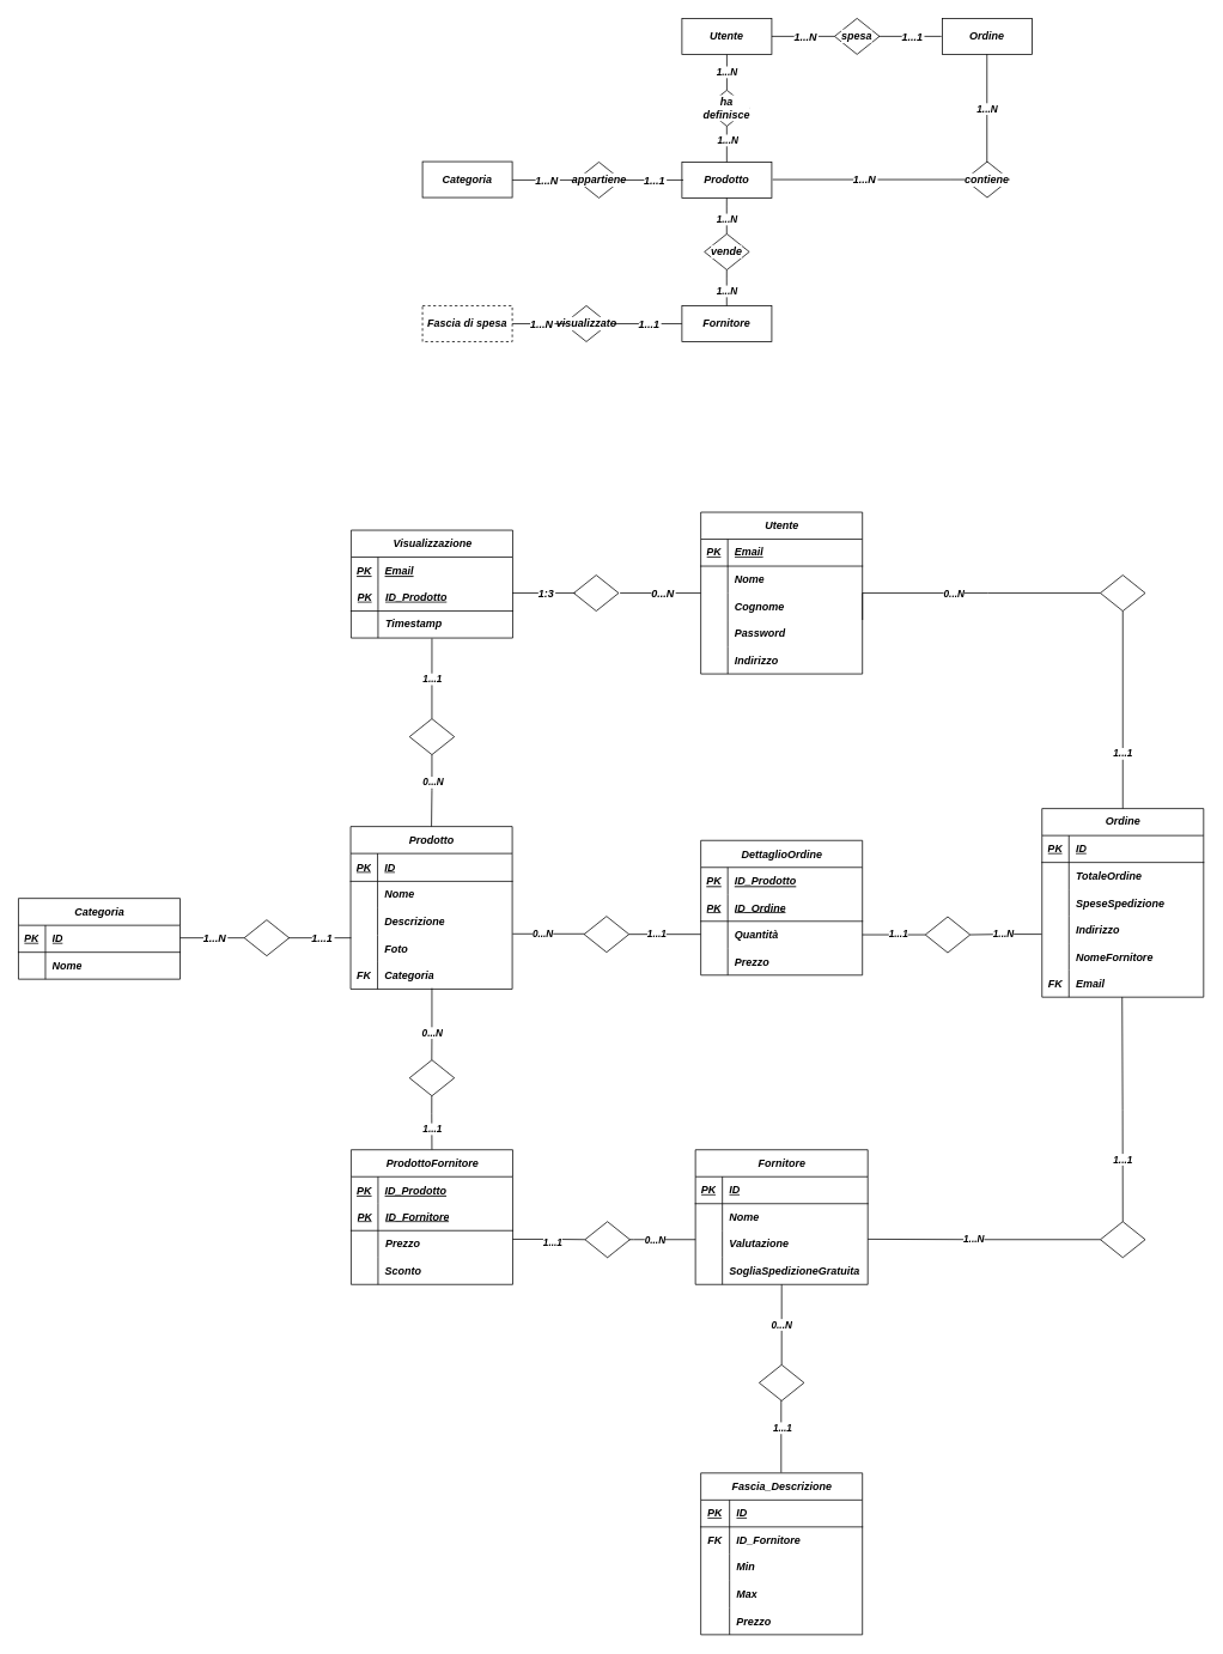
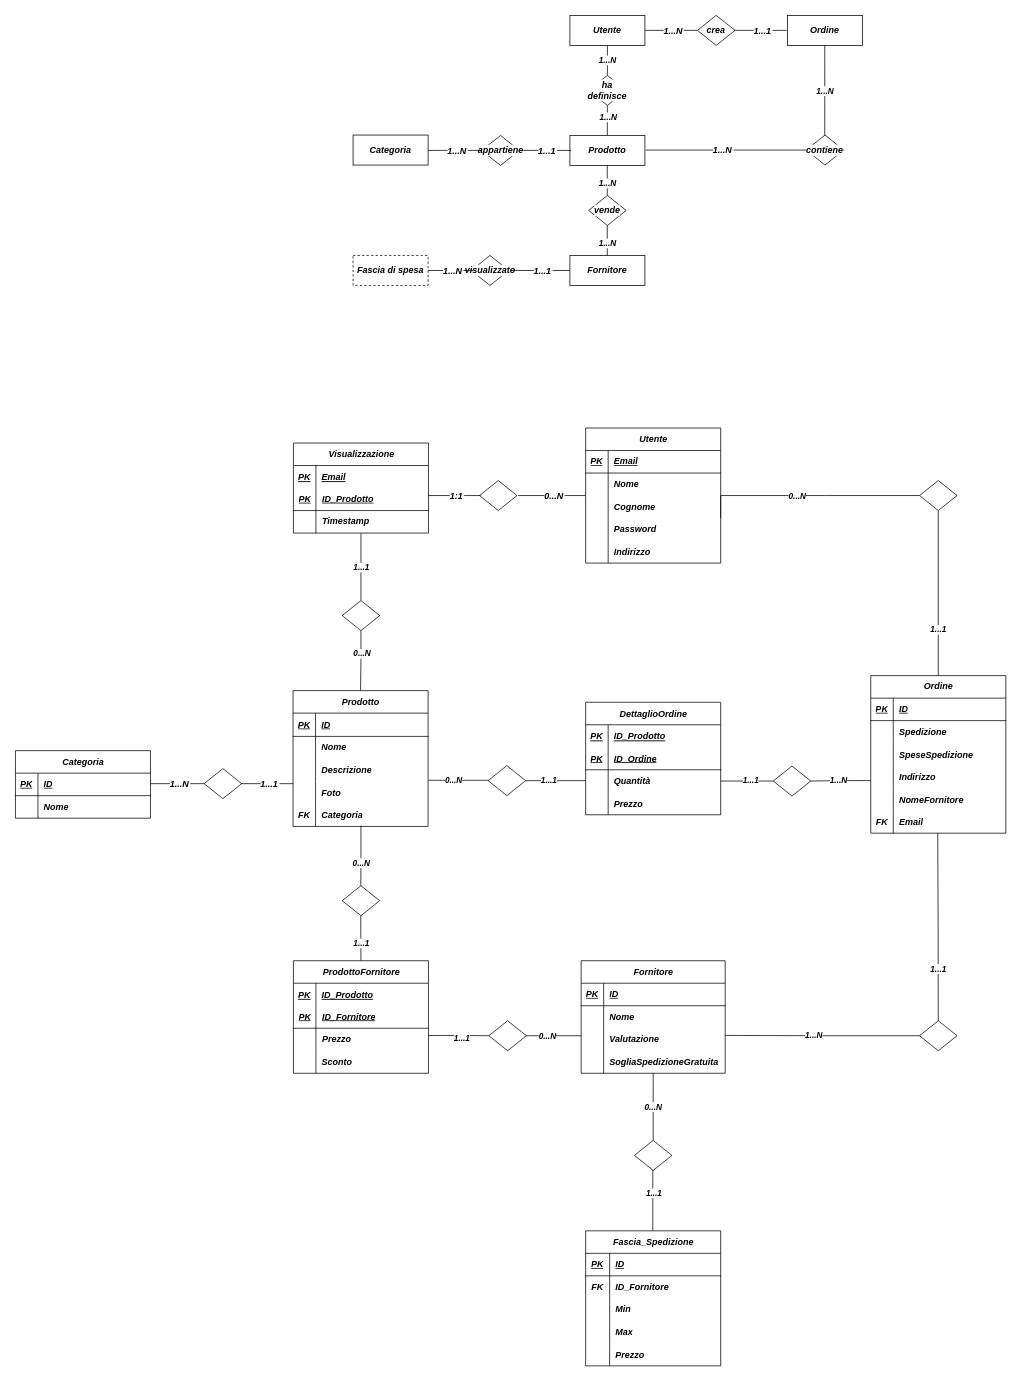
- <mxCell id="9" value="spesa" style="shape=rhombus;perimeter=rhombusPerimeter;whiteSpace=wrap;html=1;align=center;fontSize=12;labelBackgroundColor=#FFFFFF;fontStyle=3" parent="1" vertex="1"><mxGeometry x="929" y="20" width="50" height="40" as="geometry" /></mxCell>
+ <mxCell id="9" value="crea" style="shape=rhombus;perimeter=rhombusPerimeter;whiteSpace=wrap;html=1;align=center;fontSize=12;labelBackgroundColor=#FFFFFF;fontStyle=3" parent="1" vertex="1"><mxGeometry x="929" y="20" width="50" height="40" as="geometry" /></mxCell>
- <mxCell id="142" value="1:3" style="line;strokeWidth=1;rotatable=0;dashed=0;labelPosition=center;align=center;verticalAlign=middle;spacingTop=0;spacingLeft=6;points=[];portConstraint=eastwest;verticalLabelPosition=middle;fontStyle=3" parent="1" vertex="1"><mxGeometry x="570" y="655" width="70" height="10" as="geometry" /></mxCell>
+ <mxCell id="142" value="1:1" style="line;strokeWidth=1;rotatable=0;dashed=0;labelPosition=center;align=center;verticalAlign=middle;spacingTop=0;spacingLeft=6;points=[];portConstraint=eastwest;verticalLabelPosition=middle;fontStyle=3" parent="1" vertex="1"><mxGeometry x="570" y="655" width="70" height="10" as="geometry" /></mxCell>
- <mxCell id="95" value="TotaleOrdine" style="shape=partialRectangle;connectable=0;fillColor=none;top=0;left=0;bottom=0;right=0;align=left;spacingLeft=6;overflow=hidden;fontStyle=3" parent="93" vertex="1"><mxGeometry x="30" width="150" height="30" as="geometry"><mxRectangle width="150" height="30" as="alternateBounds" /></mxGeometry></mxCell>
+ <mxCell id="95" value="Spedizione" style="shape=partialRectangle;connectable=0;fillColor=none;top=0;left=0;bottom=0;right=0;align=left;spacingLeft=6;overflow=hidden;fontStyle=3" parent="93" vertex="1"><mxGeometry x="30" width="150" height="30" as="geometry"><mxRectangle width="150" height="30" as="alternateBounds" /></mxGeometry></mxCell>
- <mxCell id="119" value="Fascia_Descrizione" style="shape=table;startSize=30;container=1;collapsible=1;childLayout=tableLayout;fixedRows=1;rowLines=0;fontStyle=3;align=center;resizeLast=1;html=1;" parent="1" vertex="1"><mxGeometry x="780" y="1640" width="180" height="180" as="geometry" /></mxCell>
+ <mxCell id="119" value="Fascia_Spedizione" style="shape=table;startSize=30;container=1;collapsible=1;childLayout=tableLayout;fixedRows=1;rowLines=0;fontStyle=3;align=center;resizeLast=1;html=1;" parent="1" vertex="1"><mxGeometry x="780" y="1640" width="180" height="180" as="geometry" /></mxCell>
